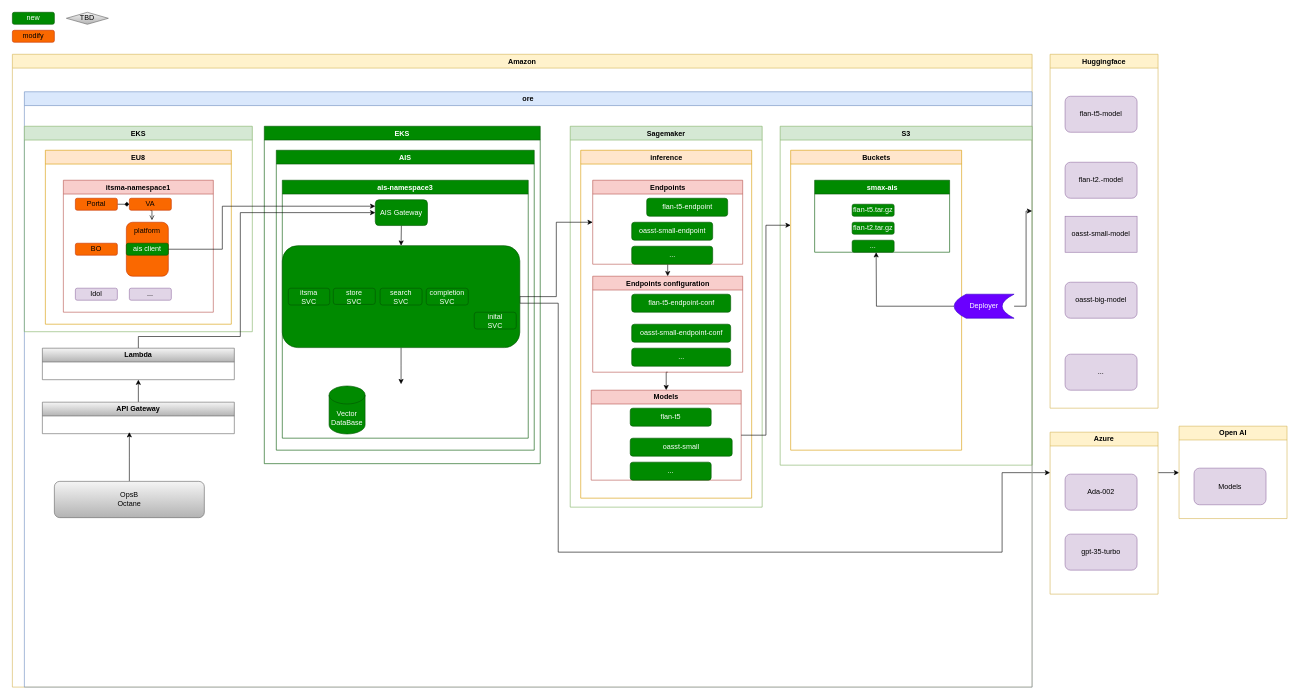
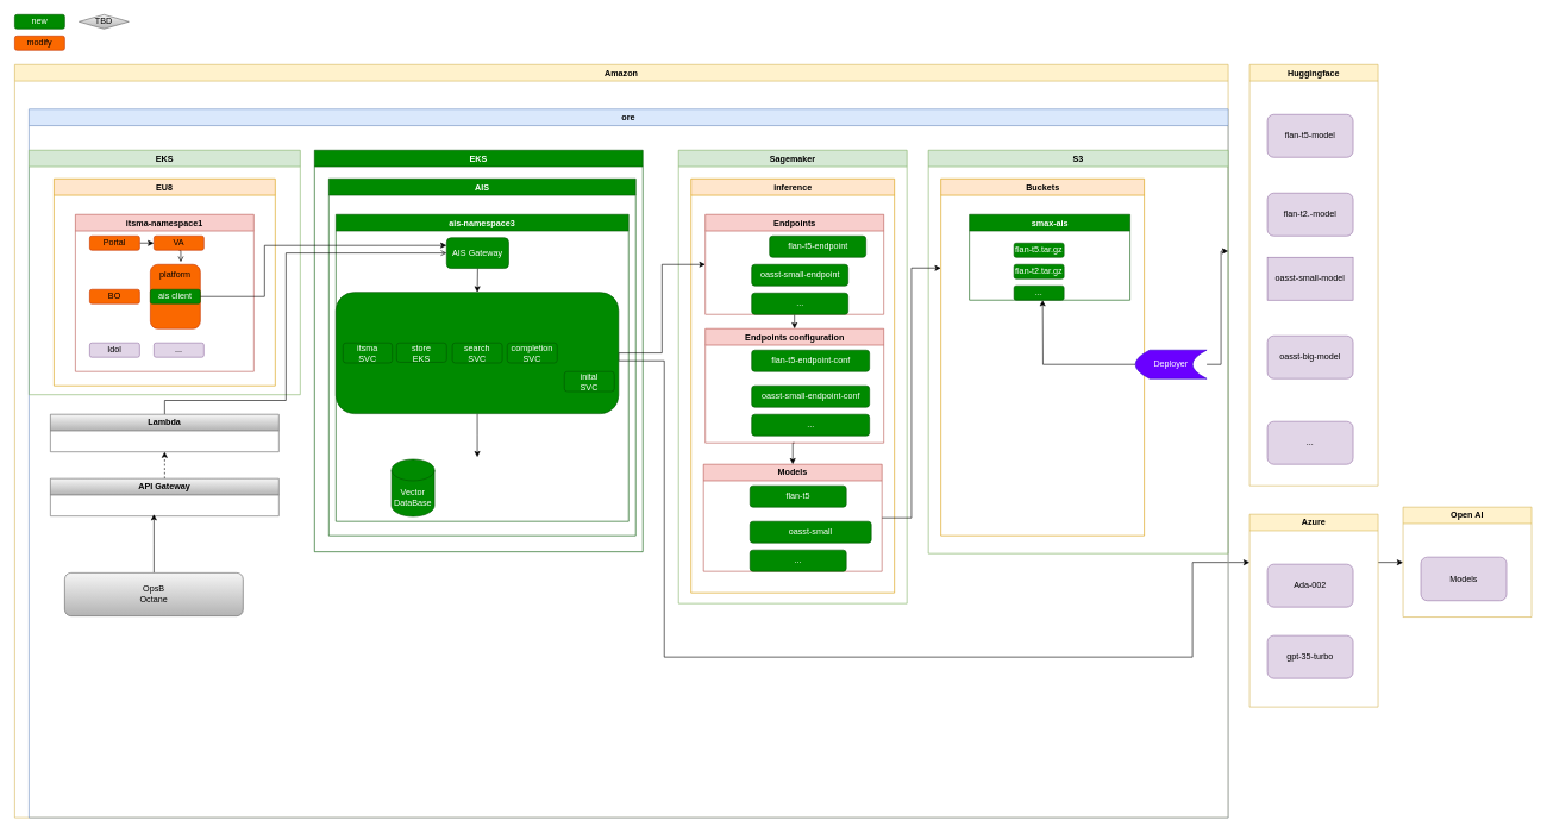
- <mxCell id="44" style="edgeStyle=orthogonalEdgeStyle;rounded=0;orthogonalLoop=1;jettySize=auto;html=1;exitX=1;exitY=0.5;exitDx=0;exitDy=0;entryX=0;entryY=0.5;entryDx=0;entryDy=0;endArrow=diamond;" edge="1" parent="38" source="45" target="41"><mxGeometry relative="1" as="geometry" /></mxCell>
+ <mxCell id="44" style="edgeStyle=orthogonalEdgeStyle;rounded=0;orthogonalLoop=1;jettySize=auto;html=1;exitX=1;exitY=0.5;exitDx=0;exitDy=0;entryX=0;entryY=0.5;entryDx=0;entryDy=0;" edge="1" parent="38" source="45" target="41"><mxGeometry relative="1" as="geometry" /></mxCell>
- <mxCell id="74" style="edgeStyle=orthogonalEdgeStyle;rounded=0;orthogonalLoop=1;jettySize=auto;html=1;exitX=0.5;exitY=0;exitDx=0;exitDy=0;entryX=0;entryY=0.5;entryDx=0;entryDy=0;" edge="1" parent="19" source="75" target="62"><mxGeometry relative="1" as="geometry"><Array as="points"><mxPoint x="190" y="408" /><mxPoint x="360" y="408" /><mxPoint x="360" y="202" /></Array></mxGeometry></mxCell>
+ <mxCell id="74" style="edgeStyle=orthogonalEdgeStyle;rounded=0;orthogonalLoop=1;jettySize=auto;html=1;exitX=0.5;exitY=0;exitDx=0;exitDy=0;entryX=0;entryY=0.5;entryDx=0;entryDy=0;endArrow=open;" edge="1" parent="19" source="75" target="62"><mxGeometry relative="1" as="geometry"><Array as="points"><mxPoint x="190" y="408" /><mxPoint x="360" y="408" /><mxPoint x="360" y="202" /></Array></mxGeometry></mxCell>
- <mxCell id="66" value="store&lt;br&gt;SVC" style="rounded=1;whiteSpace=wrap;html=1;fillColor=#008a00;strokeColor=#005700;fontColor=#ffffff;" vertex="1" parent="60"><mxGeometry x="85" y="180" width="70" height="27" as="geometry" /></mxCell>
+ <mxCell id="66" value="store&lt;br&gt;EKS" style="rounded=1;whiteSpace=wrap;html=1;fillColor=#008a00;strokeColor=#005700;fontColor=#ffffff;" vertex="1" parent="60"><mxGeometry x="85" y="180" width="70" height="27" as="geometry" /></mxCell>
- <mxCell id="72" style="edgeStyle=orthogonalEdgeStyle;rounded=0;orthogonalLoop=1;jettySize=auto;html=1;exitX=0.5;exitY=0;exitDx=0;exitDy=0;entryX=0.5;entryY=1;entryDx=0;entryDy=0;" edge="1" parent="19" source="73" target="75"><mxGeometry relative="1" as="geometry" /></mxCell>
+ <mxCell id="72" style="edgeStyle=orthogonalEdgeStyle;rounded=0;orthogonalLoop=1;jettySize=auto;html=1;exitX=0.5;exitY=0;exitDx=0;exitDy=0;entryX=0.5;entryY=1;entryDx=0;entryDy=0;dashed=1;" edge="1" parent="19" source="73" target="75"><mxGeometry relative="1" as="geometry" /></mxCell>
